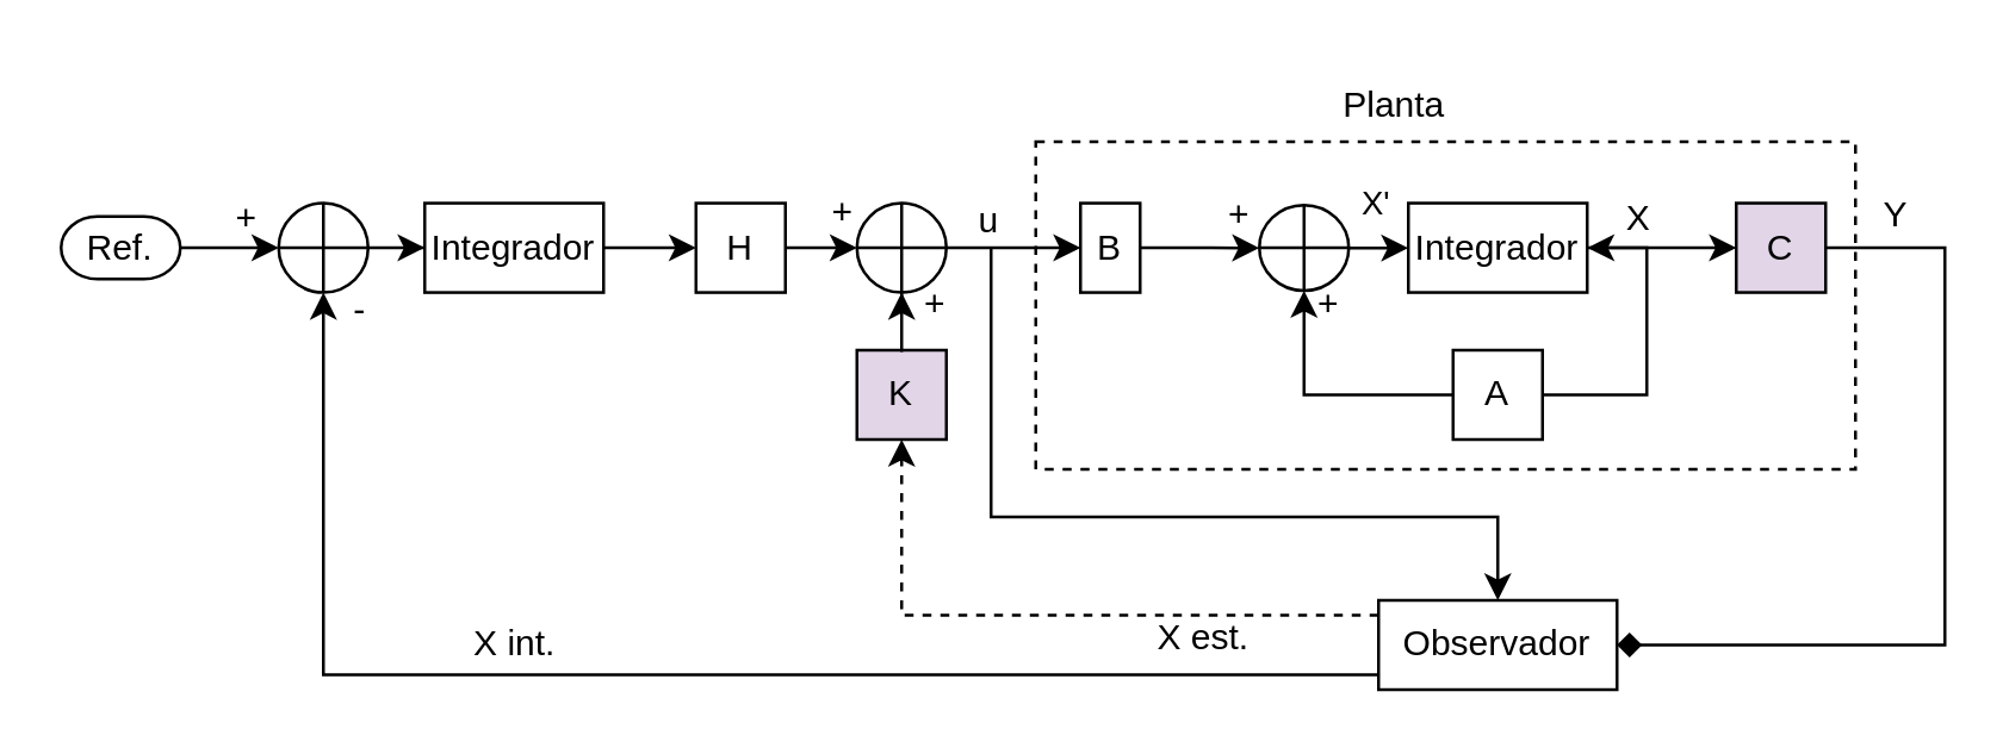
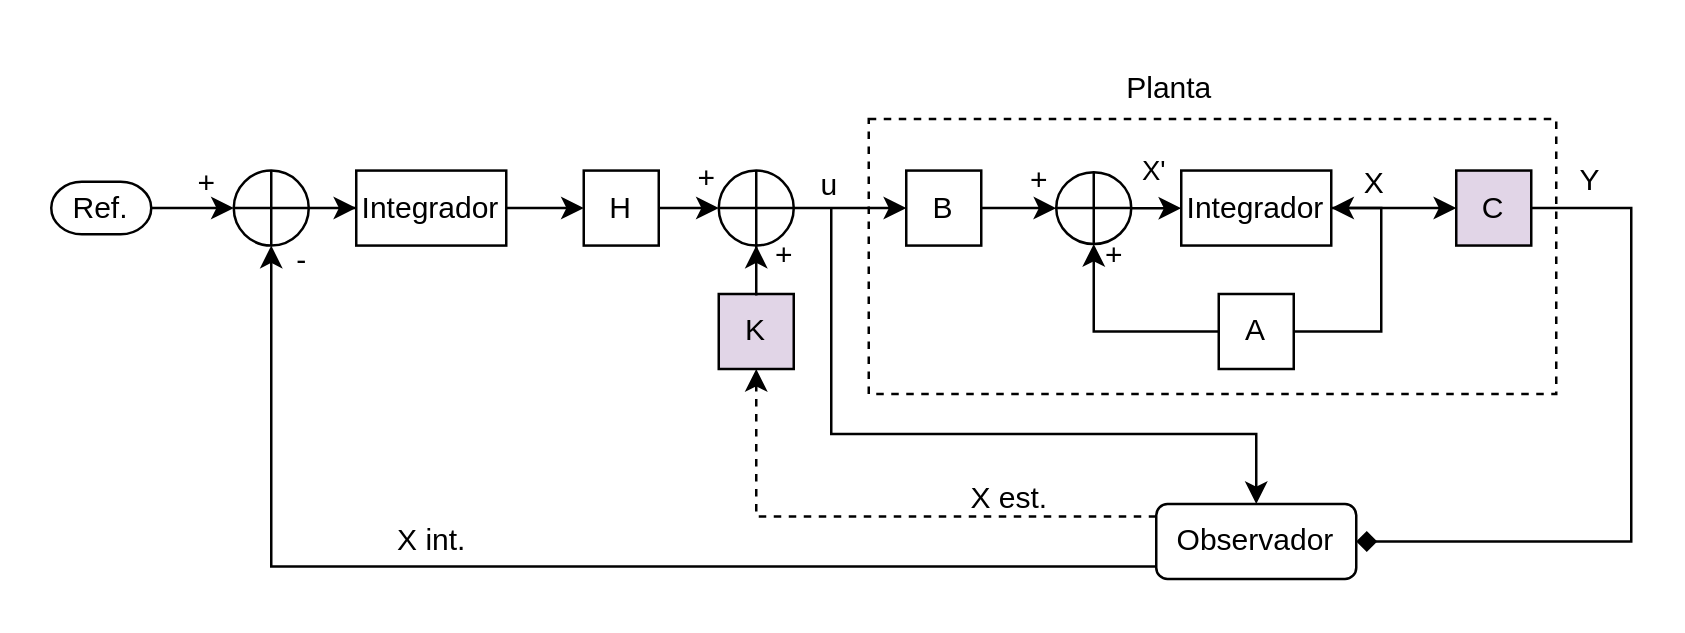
- <mxCell id="18" value="B" style="whiteSpace=wrap;strokeWidth=1;" parent="1" vertex="1"><mxGeometry x="362" y="67.63" width="20" height="30" as="geometry" /></mxCell>
+ <mxCell id="18" value="B" style="whiteSpace=wrap;strokeWidth=1;" parent="1" vertex="1"><mxGeometry x="362" y="67.63" width="30" height="30" as="geometry" /></mxCell>
- <mxCell id="26" value="X est." style="text;html=1;align=center;verticalAlign=middle;resizable=0;points=[];autosize=1;strokeColor=none;fillColor=none;" parent="1" vertex="1"><mxGeometry x="378" y="199.38" width="50" height="30" as="geometry" /></mxCell>
+ <mxCell id="26" value="X est." style="text;html=1;align=center;verticalAlign=middle;resizable=0;points=[];autosize=1;strokeColor=none;fillColor=none;" parent="1" vertex="1"><mxGeometry x="378" y="184.38" width="50" height="30" as="geometry" /></mxCell>
- <mxCell id="25" value="Observador" style="whiteSpace=wrap;strokeWidth=1;" parent="1" vertex="1"><mxGeometry x="462" y="201" width="80" height="30" as="geometry" /></mxCell>
+ <mxCell id="25" value="Observador" style="whiteSpace=wrap;strokeWidth=1;rounded=1;" parent="1" vertex="1"><mxGeometry x="462" y="201" width="80" height="30" as="geometry" /></mxCell>
